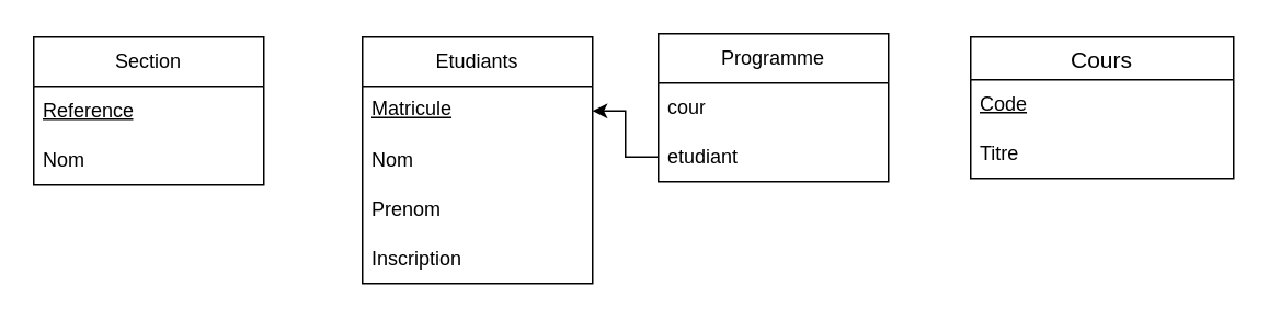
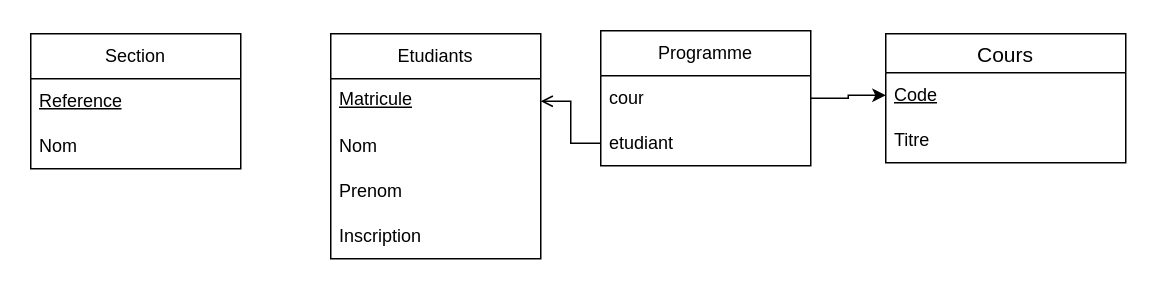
+ <mxCell id="17" style="edgeStyle=orthogonalEdgeStyle;rounded=0;orthogonalLoop=1;jettySize=auto;html=1;" edge="1" parent="1" source="14" target="11"><mxGeometry relative="1" as="geometry" /></mxCell>
- <mxCell id="16" style="edgeStyle=orthogonalEdgeStyle;rounded=0;orthogonalLoop=1;jettySize=auto;html=1;" edge="1" parent="1" source="15" target="6"><mxGeometry relative="1" as="geometry" /></mxCell>
+ <mxCell id="16" style="edgeStyle=orthogonalEdgeStyle;rounded=0;orthogonalLoop=1;jettySize=auto;html=1;endArrow=open;" edge="1" parent="1" source="15" target="6"><mxGeometry relative="1" as="geometry" /></mxCell>
